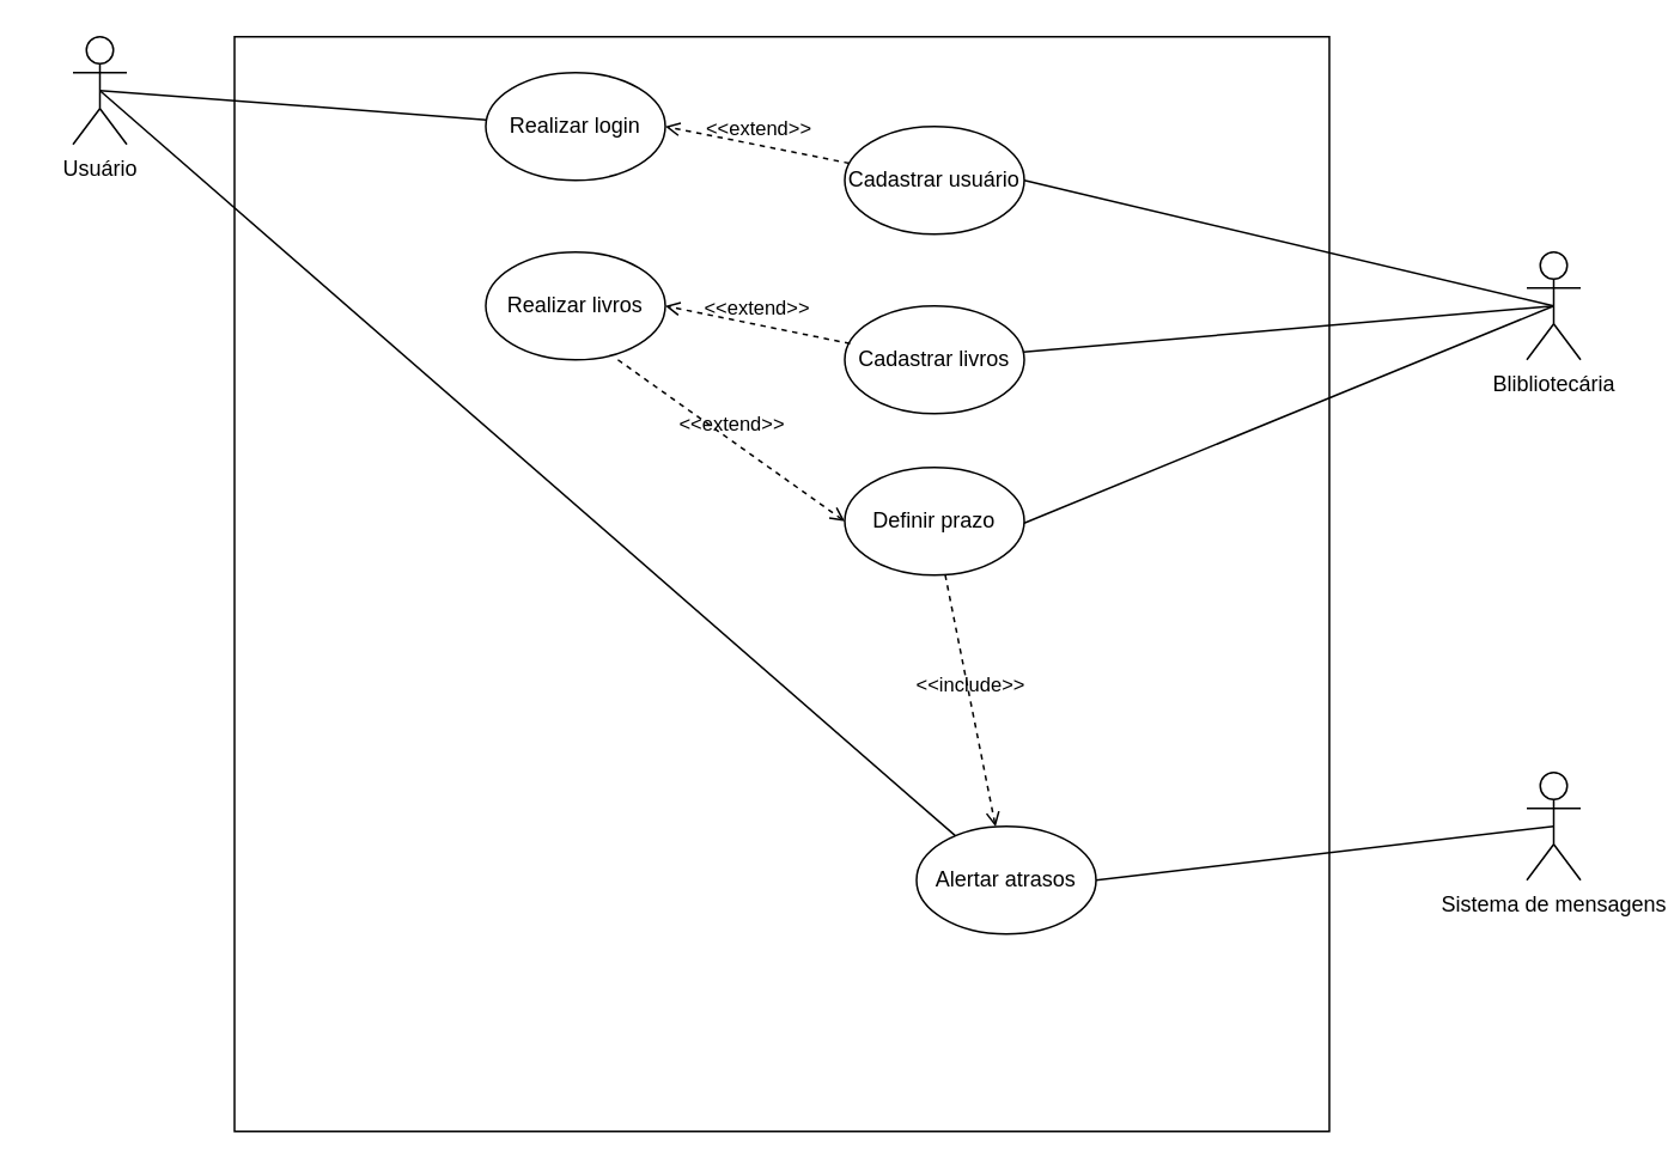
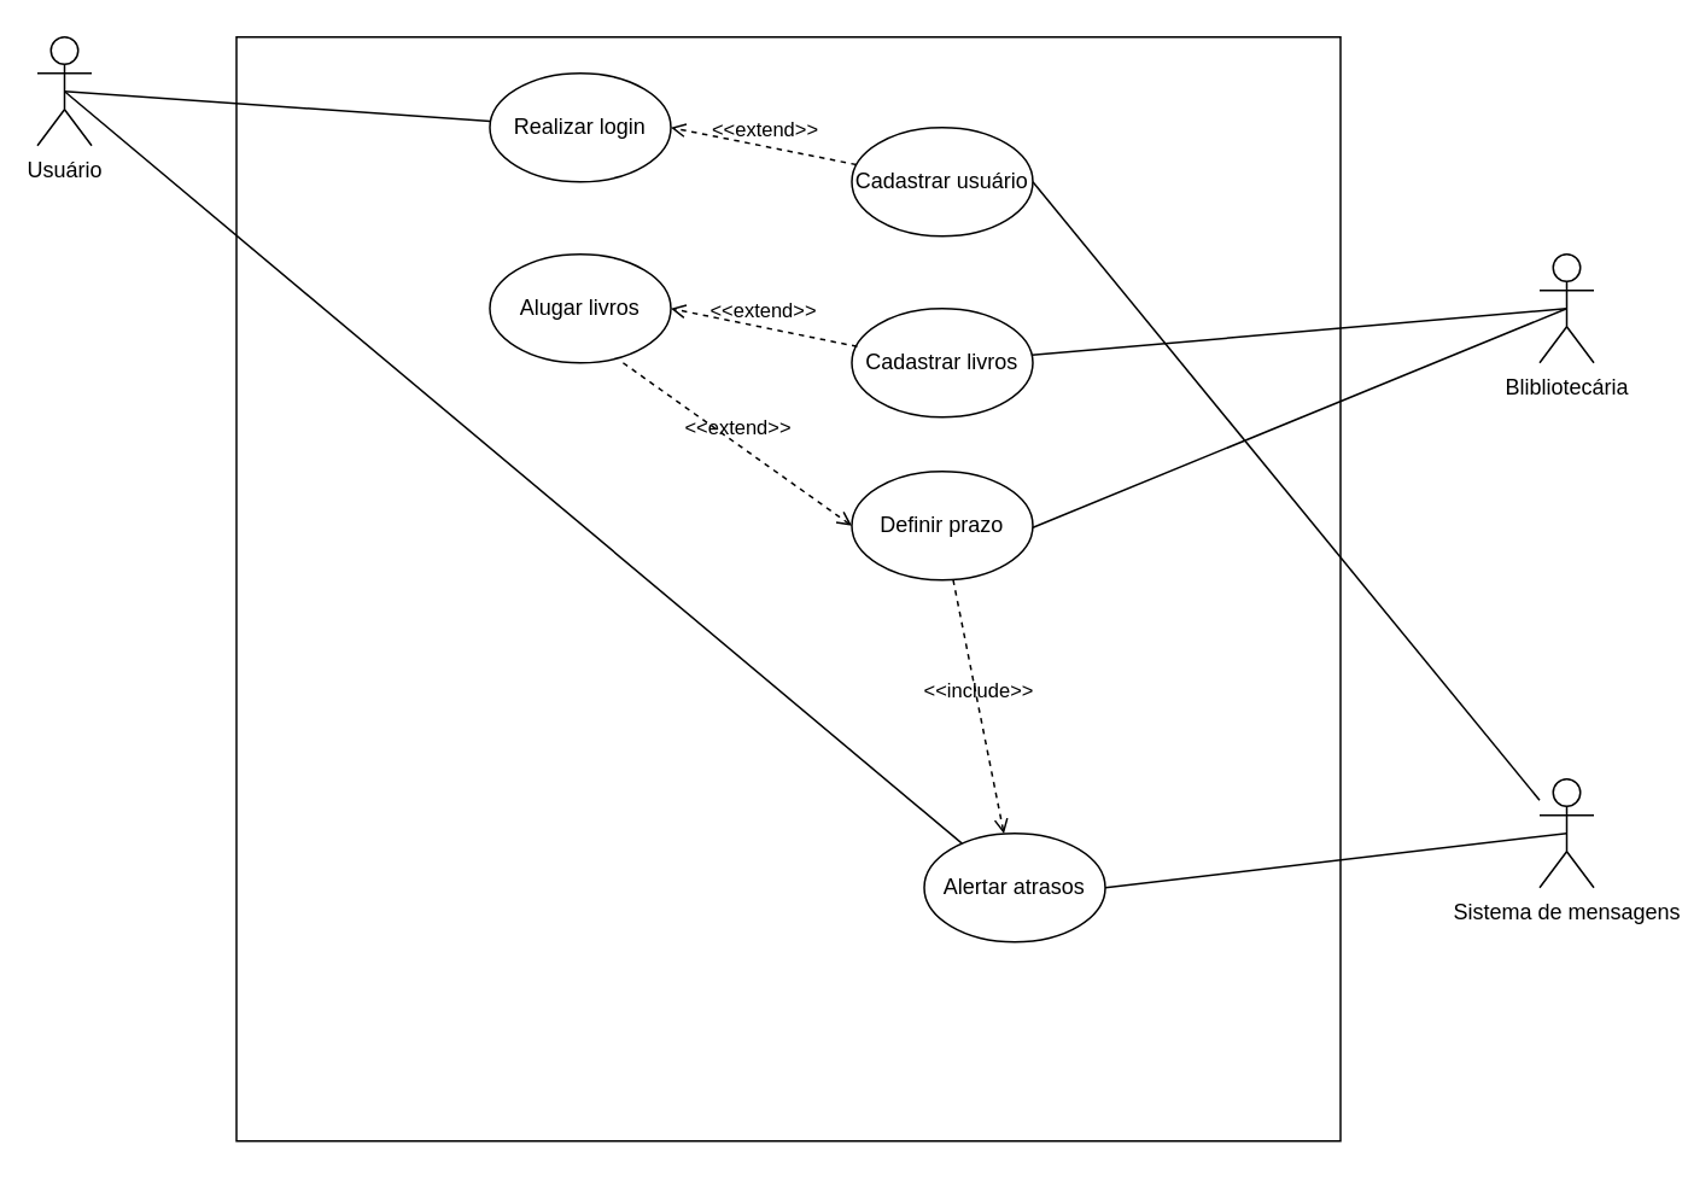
- <mxCell id="4" value="Usuário" style="shape=umlActor;verticalLabelPosition=bottom;verticalAlign=top;html=1;outlineConnect=0;" vertex="1" parent="1"><mxGeometry x="40" y="20" width="30" height="60" as="geometry" /></mxCell>
+ <mxCell id="4" value="Usuário" style="shape=umlActor;verticalLabelPosition=bottom;verticalAlign=top;html=1;outlineConnect=0;" vertex="1" parent="1"><mxGeometry x="20" y="20" width="30" height="60" as="geometry" /></mxCell>
- <mxCell id="14" value="" style="endArrow=none;html=1;rounded=0;entryX=0.5;entryY=0.5;entryDx=0;entryDy=0;entryPerimeter=0;exitX=1;exitY=0.5;exitDx=0;exitDy=0;" edge="1" parent="1" source="6" target="3"><mxGeometry relative="1" as="geometry"><mxPoint x="560" y="100" as="sourcePoint" /><mxPoint x="732" y="155" as="targetPoint" /></mxGeometry></mxCell>
+ <mxCell id="14" value="" style="endArrow=none;html=1;rounded=0;exitX=1;exitY=0.5;exitDx=0;exitDy=0;" edge="1" parent="1" source="6" target="8"><mxGeometry relative="1" as="geometry"><mxPoint x="560" y="100" as="sourcePoint" /><mxPoint x="732" y="155" as="targetPoint" /></mxGeometry></mxCell>
- <mxCell id="11" value="Realizar livros" style="ellipse;whiteSpace=wrap;html=1;" vertex="1" parent="1"><mxGeometry x="270" y="140" width="100" height="60" as="geometry" /></mxCell>
+ <mxCell id="11" value="Alugar livros" style="ellipse;whiteSpace=wrap;html=1;" vertex="1" parent="1"><mxGeometry x="270" y="140" width="100" height="60" as="geometry" /></mxCell>
